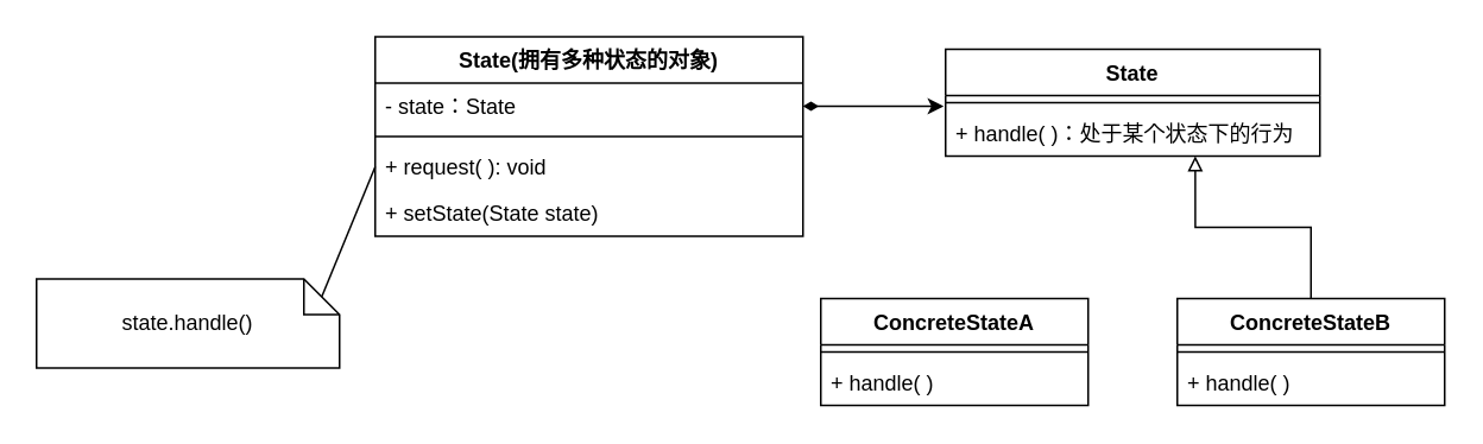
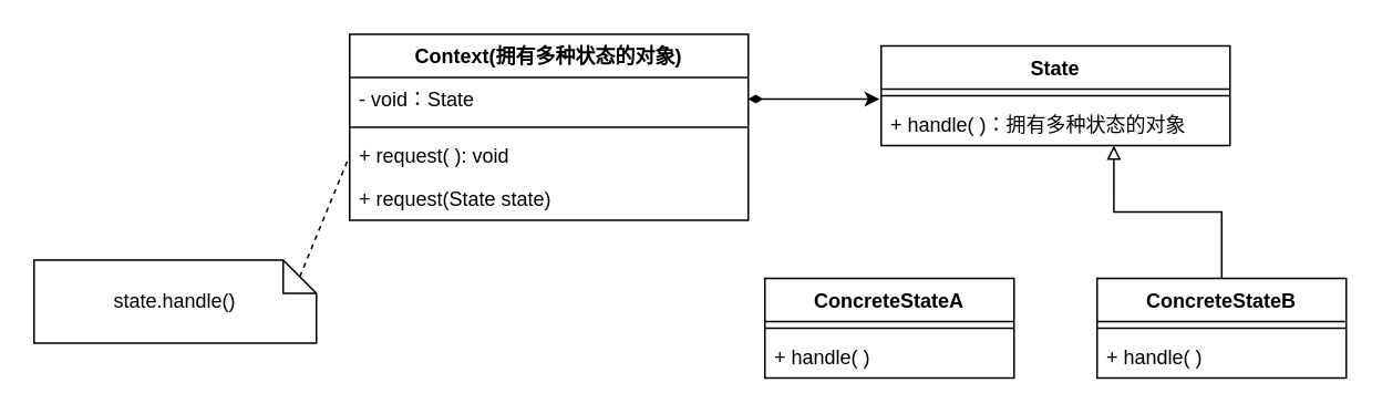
- <mxCell id="2" value="State(拥有多种状态的对象)" style="swimlane;fontStyle=1;align=center;verticalAlign=top;childLayout=stackLayout;horizontal=1;startSize=26;horizontalStack=0;resizeParent=1;resizeParentMax=0;resizeLast=0;collapsible=1;marginBottom=0;" vertex="1" parent="1"><mxGeometry x="210" y="20" width="240" height="112" as="geometry" /></mxCell>
+ <mxCell id="2" value="Context(拥有多种状态的对象)" style="swimlane;fontStyle=1;align=center;verticalAlign=top;childLayout=stackLayout;horizontal=1;startSize=26;horizontalStack=0;resizeParent=1;resizeParentMax=0;resizeLast=0;collapsible=1;marginBottom=0;" vertex="1" parent="1"><mxGeometry x="210" y="20" width="240" height="112" as="geometry" /></mxCell>
- <mxCell id="3" value="- state：State" style="text;strokeColor=none;fillColor=none;align=left;verticalAlign=top;spacingLeft=4;spacingRight=4;overflow=hidden;rotatable=0;points=[[0,0.5],[1,0.5]];portConstraint=eastwest;" vertex="1" parent="2"><mxGeometry y="26" width="240" height="26" as="geometry" /></mxCell>
+ <mxCell id="3" value="- void：State" style="text;strokeColor=none;fillColor=none;align=left;verticalAlign=top;spacingLeft=4;spacingRight=4;overflow=hidden;rotatable=0;points=[[0,0.5],[1,0.5]];portConstraint=eastwest;" vertex="1" parent="2"><mxGeometry y="26" width="240" height="26" as="geometry" /></mxCell>
- <mxCell id="9" value="+ handle( )：处于某个状态下的行为" style="text;strokeColor=none;fillColor=none;align=left;verticalAlign=top;spacingLeft=4;spacingRight=4;overflow=hidden;rotatable=0;points=[[0,0.5],[1,0.5]];portConstraint=eastwest;" vertex="1" parent="7"><mxGeometry y="34" width="210" height="26" as="geometry" /></mxCell>
+ <mxCell id="9" value="+ handle( )：拥有多种状态的对象" style="text;strokeColor=none;fillColor=none;align=left;verticalAlign=top;spacingLeft=4;spacingRight=4;overflow=hidden;rotatable=0;points=[[0,0.5],[1,0.5]];portConstraint=eastwest;" vertex="1" parent="7"><mxGeometry y="34" width="210" height="26" as="geometry" /></mxCell>
- <mxCell id="6" value="+ setState(State state)" style="text;strokeColor=none;fillColor=none;align=left;verticalAlign=top;spacingLeft=4;spacingRight=4;overflow=hidden;rotatable=0;points=[[0,0.5],[1,0.5]];portConstraint=eastwest;" vertex="1" parent="2"><mxGeometry y="86" width="240" height="26" as="geometry" /></mxCell>
+ <mxCell id="6" value="+ request(State state)" style="text;strokeColor=none;fillColor=none;align=left;verticalAlign=top;spacingLeft=4;spacingRight=4;overflow=hidden;rotatable=0;points=[[0,0.5],[1,0.5]];portConstraint=eastwest;" vertex="1" parent="2"><mxGeometry y="86" width="240" height="26" as="geometry" /></mxCell>
- <mxCell id="19" value="" style="endArrow=none;html=1;exitX=0;exitY=0;exitDx=160;exitDy=10;exitPerimeter=0;entryX=0;entryY=0.5;entryDx=0;entryDy=0;dashed=0;" edge="1" parent="1" source="18" target="5"><mxGeometry width="50" height="50" relative="1" as="geometry"><mxPoint x="240" y="247" as="sourcePoint" /><mxPoint x="290" y="197" as="targetPoint" /></mxGeometry></mxCell>
+ <mxCell id="19" value="" style="endArrow=none;html=1;exitX=0;exitY=0;exitDx=160;exitDy=10;exitPerimeter=0;entryX=0;entryY=0.5;entryDx=0;entryDy=0;dashed=1;" edge="1" parent="1" source="18" target="5"><mxGeometry width="50" height="50" relative="1" as="geometry"><mxPoint x="240" y="247" as="sourcePoint" /><mxPoint x="290" y="197" as="targetPoint" /></mxGeometry></mxCell>
